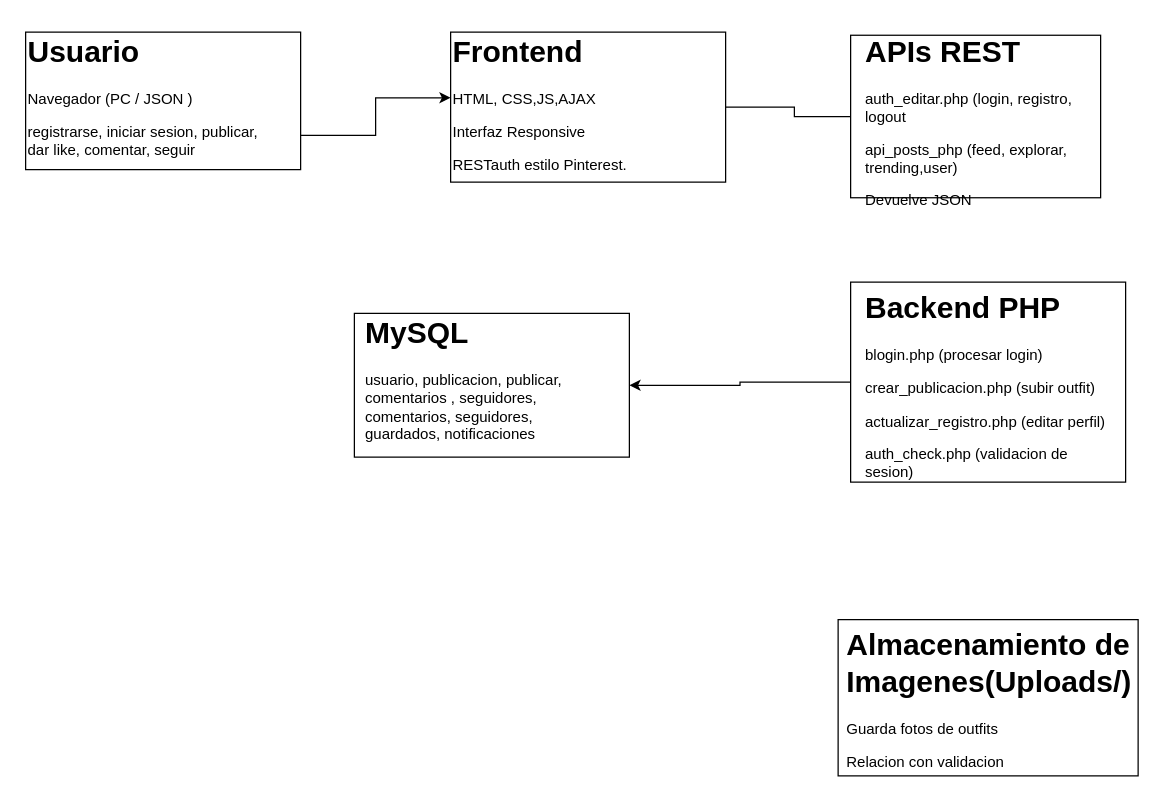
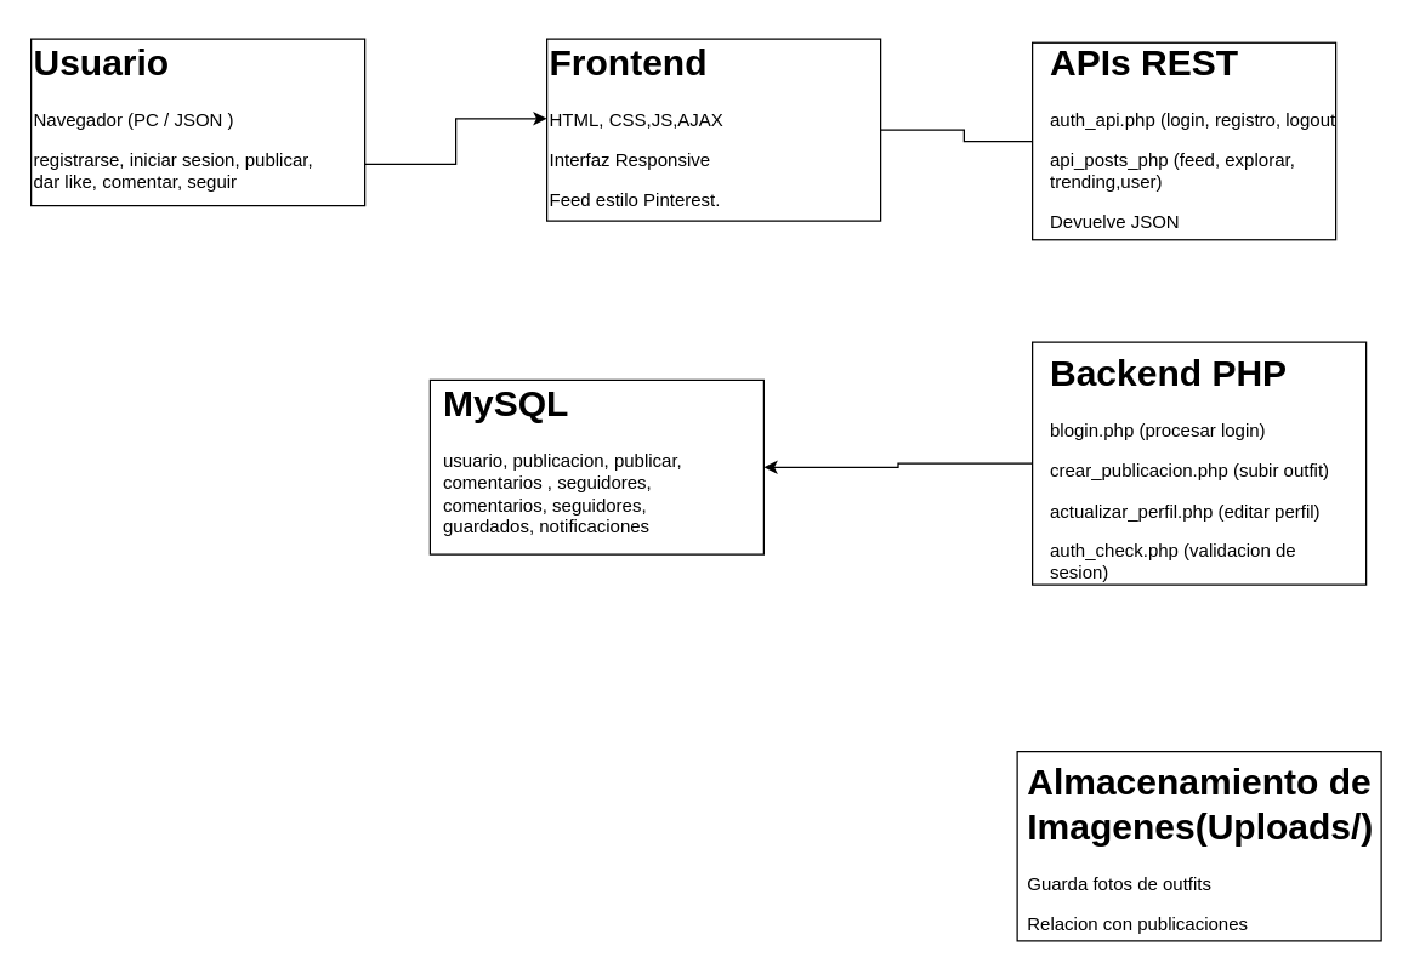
- <mxCell id="7" value="&lt;h1 style=&quot;margin-top: 0px;&quot;&gt;Frontend&lt;/h1&gt;&lt;p&gt;HTML, CSS,JS,AJAX&lt;/p&gt;&lt;p&gt;Interfaz Responsive&lt;/p&gt;&lt;p&gt;RESTauth estilo Pinterest.&lt;/p&gt;" style="text;html=1;whiteSpace=wrap;overflow=hidden;rounded=0;" vertex="1" parent="1"><mxGeometry x="360" y="20" width="195" height="115" as="geometry" /></mxCell>
+ <mxCell id="7" value="&lt;h1 style=&quot;margin-top: 0px;&quot;&gt;Frontend&lt;/h1&gt;&lt;p&gt;HTML, CSS,JS,AJAX&lt;/p&gt;&lt;p&gt;Interfaz Responsive&lt;/p&gt;&lt;p&gt;Feed estilo Pinterest.&lt;/p&gt;" style="text;html=1;whiteSpace=wrap;overflow=hidden;rounded=0;" vertex="1" parent="1"><mxGeometry x="360" y="20" width="195" height="115" as="geometry" /></mxCell>
- <mxCell id="9" value="&lt;h1 style=&quot;margin-top: 0px;&quot;&gt;APIs REST&lt;/h1&gt;&lt;p&gt;auth_editar.php (login, registro, logout&lt;/p&gt;&lt;p&gt;api_posts_php (feed, explorar, trending,user)&lt;/p&gt;&lt;p&gt;Devuelve JSON&lt;/p&gt;&lt;p&gt;&lt;br&gt;&lt;/p&gt;" style="text;html=1;whiteSpace=wrap;overflow=hidden;rounded=0;" vertex="1" parent="1"><mxGeometry x="690" y="20" width="200" height="145" as="geometry" /></mxCell>
+ <mxCell id="9" value="&lt;h1 style=&quot;margin-top: 0px;&quot;&gt;APIs REST&lt;/h1&gt;&lt;p&gt;auth_api.php (login, registro, logout&lt;/p&gt;&lt;p&gt;api_posts_php (feed, explorar, trending,user)&lt;/p&gt;&lt;p&gt;Devuelve JSON&lt;/p&gt;&lt;p&gt;&lt;br&gt;&lt;/p&gt;" style="text;html=1;whiteSpace=wrap;overflow=hidden;rounded=0;" vertex="1" parent="1"><mxGeometry x="690" y="20" width="200" height="145" as="geometry" /></mxCell>
- <mxCell id="12" value="&lt;h1 style=&quot;margin-top: 0px;&quot;&gt;Backend PHP&lt;/h1&gt;&lt;p&gt;blogin.php (procesar login)&lt;/p&gt;&lt;p&gt;crear_publicacion.php (subir outfit)&lt;/p&gt;&lt;p&gt;actualizar_registro.php (editar perfil)&lt;/p&gt;&lt;p&gt;auth_check.php (validacion de sesion)&lt;/p&gt;&lt;p&gt;&lt;br&gt;&lt;/p&gt;" style="text;html=1;whiteSpace=wrap;overflow=hidden;rounded=0;" vertex="1" parent="1"><mxGeometry x="690" y="225" width="200" height="160" as="geometry" /></mxCell>
+ <mxCell id="12" value="&lt;h1 style=&quot;margin-top: 0px;&quot;&gt;Backend PHP&lt;/h1&gt;&lt;p&gt;blogin.php (procesar login)&lt;/p&gt;&lt;p&gt;crear_publicacion.php (subir outfit)&lt;/p&gt;&lt;p&gt;actualizar_perfil.php (editar perfil)&lt;/p&gt;&lt;p&gt;auth_check.php (validacion de sesion)&lt;/p&gt;&lt;p&gt;&lt;br&gt;&lt;/p&gt;" style="text;html=1;whiteSpace=wrap;overflow=hidden;rounded=0;" vertex="1" parent="1"><mxGeometry x="690" y="225" width="200" height="160" as="geometry" /></mxCell>
- <mxCell id="16" value="&lt;h1 style=&quot;margin-top: 0px;&quot;&gt;Almacenamiento de Imagenes(Uploads/)&lt;/h1&gt;&lt;p&gt;Guarda fotos de outfits&lt;/p&gt;&lt;p&gt;Relacion con validacion&lt;/p&gt;" style="text;html=1;whiteSpace=wrap;overflow=hidden;rounded=0;" vertex="1" parent="1"><mxGeometry x="675" y="495" width="230" height="120" as="geometry" /></mxCell>
+ <mxCell id="16" value="&lt;h1 style=&quot;margin-top: 0px;&quot;&gt;Almacenamiento de Imagenes(Uploads/)&lt;/h1&gt;&lt;p&gt;Guarda fotos de outfits&lt;/p&gt;&lt;p&gt;Relacion con publicaciones&lt;/p&gt;" style="text;html=1;whiteSpace=wrap;overflow=hidden;rounded=0;" vertex="1" parent="1"><mxGeometry x="675" y="495" width="230" height="120" as="geometry" /></mxCell>
